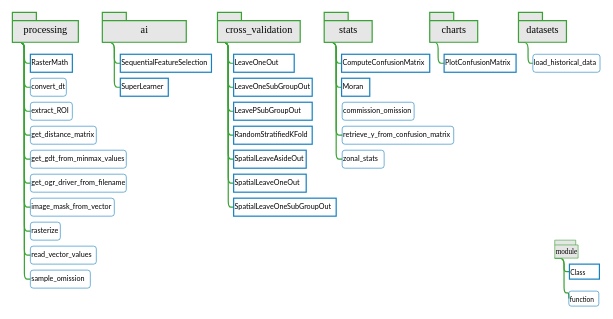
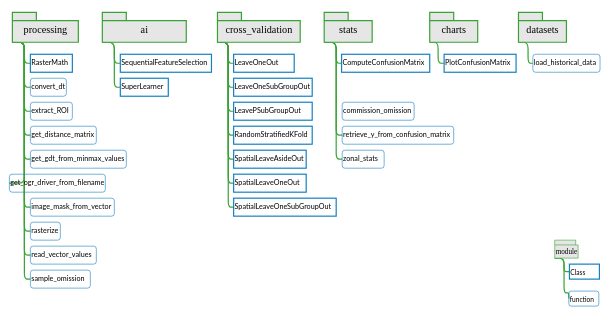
- <mxCell id="45" style="edgeStyle=orthogonalEdgeStyle;rounded=1;orthogonalLoop=1;jettySize=auto;html=1;exitX=0;exitY=0;exitDx=0;exitDy=50;exitPerimeter=0;entryX=0;entryY=0.5;entryDx=0;entryDy=0;endArrow=none;endFill=0;strokeWidth=2;strokeColor=#39a235;fontFamily=Lato;" parent="1" source="49" target="50" edge="1"><mxGeometry relative="1" as="geometry"><Array as="points"><mxPoint x="560" y="70" /><mxPoint x="560" y="145" /></Array></mxGeometry></mxCell>
- <mxCell id="50" value="Moran" style="html=1;align=left;rounded=0;fillColor=none;strokeColor=#1680c0;gradientColor=none;glass=0;gradientDirection=east;strokeWidth=2;fontFamily=Lato;" parent="1" vertex="1"><mxGeometry x="569" y="130" width="47" height="30" as="geometry" /></mxCell>
- <mxCell id="44" value="get_ogr_driver_from_filename" style="text;html=1;fillColor=none;strokeColor=#1680C0;gradientColor=none;glass=1;rounded=1;fontFamily=Lato;" parent="1" vertex="1"><mxGeometry x="50" y="290" width="160" height="30" as="geometry" /></mxCell>
+ <mxCell id="44" value="get_ogr_driver_from_filename" style="text;html=1;fillColor=none;strokeColor=#1680C0;gradientColor=none;glass=1;rounded=1;fontFamily=Lato;" parent="1" vertex="1"><mxGeometry x="15" y="290" width="160" height="30" as="geometry" /></mxCell>
